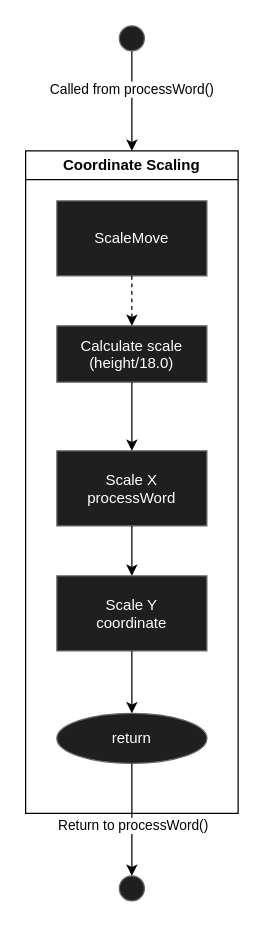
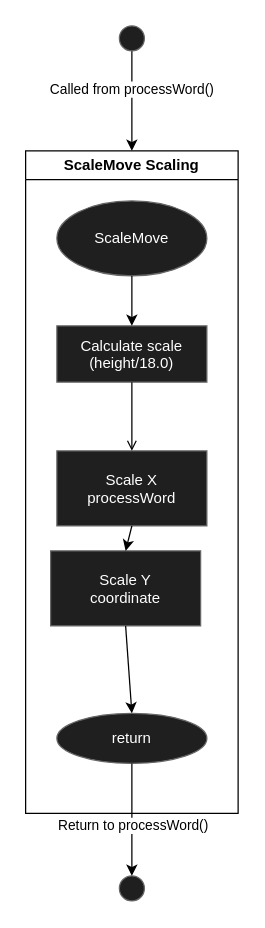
- <mxCell id="2" value="Coordinate Scaling" style="swimlane;whiteSpace=wrap;html=1;startSize=23;" vertex="1" parent="1"><mxGeometry x="20" y="120" width="170" height="530" as="geometry"><mxRectangle x="60" y="40" width="140" height="30" as="alternateBounds" /></mxGeometry></mxCell>
+ <mxCell id="2" value="ScaleMove Scaling" style="swimlane;whiteSpace=wrap;html=1;startSize=23;" vertex="1" parent="1"><mxGeometry x="20" y="120" width="170" height="530" as="geometry"><mxRectangle x="60" y="40" width="140" height="30" as="alternateBounds" /></mxGeometry></mxCell>
- <mxCell id="3" value="ScaleMove" style="whiteSpace=wrap;html=1;fillColor=#1f1f1f;strokeColor=#666666;fontColor=#FFFFFF;rounded=0;" parent="2" vertex="1"><mxGeometry x="25" y="40" width="120" height="60" as="geometry" /></mxCell>
+ <mxCell id="3" value="ScaleMove" style="ellipse;whiteSpace=wrap;html=1;fillColor=#1f1f1f;strokeColor=#666666;fontColor=#FFFFFF;" parent="2" vertex="1"><mxGeometry x="25" y="40" width="120" height="60" as="geometry" /></mxCell>
- <mxCell id="8" value="" style="endArrow=classic;html=1;exitX=0.5;exitY=1;entryX=0.5;entryY=0;fontColor=#FFFFFF;dashed=1;" parent="2" source="3" target="4" edge="1"><mxGeometry width="50" height="50" relative="1" as="geometry" /></mxCell>
+ <mxCell id="8" value="" style="endArrow=classic;html=1;exitX=0.5;exitY=1;entryX=0.5;entryY=0;fontColor=#FFFFFF;" parent="2" source="3" target="4" edge="1"><mxGeometry width="50" height="50" relative="1" as="geometry" /></mxCell>
- <mxCell id="9" value="" style="endArrow=classic;html=1;exitX=0.5;exitY=1;entryX=0.5;entryY=0;fontColor=#FFFFFF;" parent="2" source="4" target="5" edge="1"><mxGeometry width="50" height="50" relative="1" as="geometry" /></mxCell>
+ <mxCell id="9" value="" style="endArrow=open;html=1;exitX=0.5;exitY=1;entryX=0.5;entryY=0;fontColor=#FFFFFF;" parent="2" source="4" target="5" edge="1"><mxGeometry width="50" height="50" relative="1" as="geometry" /></mxCell>
- <mxCell id="6" value="Scale Y&#10;coordinate" style="rounded=0;fillColor=#1f1f1f;strokeColor=#666666;fontColor=#FFFFFF;" parent="2" vertex="1"><mxGeometry x="25" y="340" width="120" height="60" as="geometry" /></mxCell>
+ <mxCell id="6" value="Scale Y&#10;coordinate" style="rounded=0;fillColor=#1f1f1f;strokeColor=#666666;fontColor=#FFFFFF;" parent="2" vertex="1"><mxGeometry x="20" y="320" width="120" height="60" as="geometry" /></mxCell>
